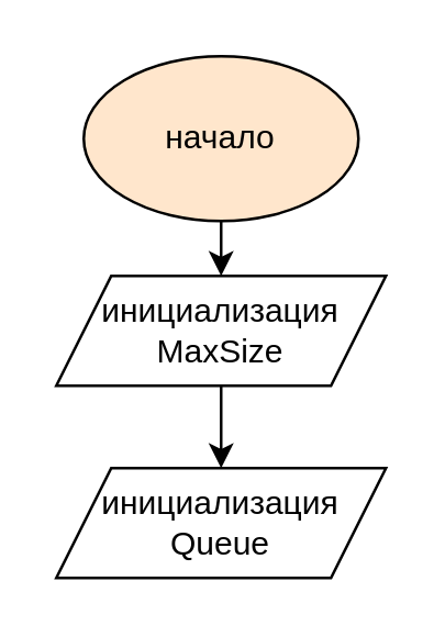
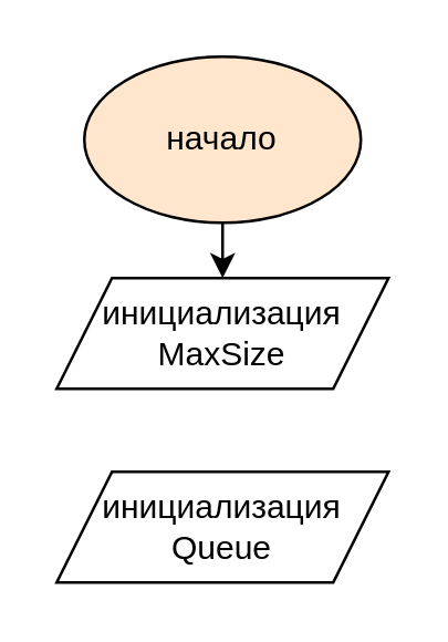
- <mxCell id="4" style="edgeStyle=orthogonalEdgeStyle;rounded=0;orthogonalLoop=1;jettySize=auto;html=1;" edge="1" parent="1" source="5" target="6"><mxGeometry relative="1" as="geometry" /></mxCell>
